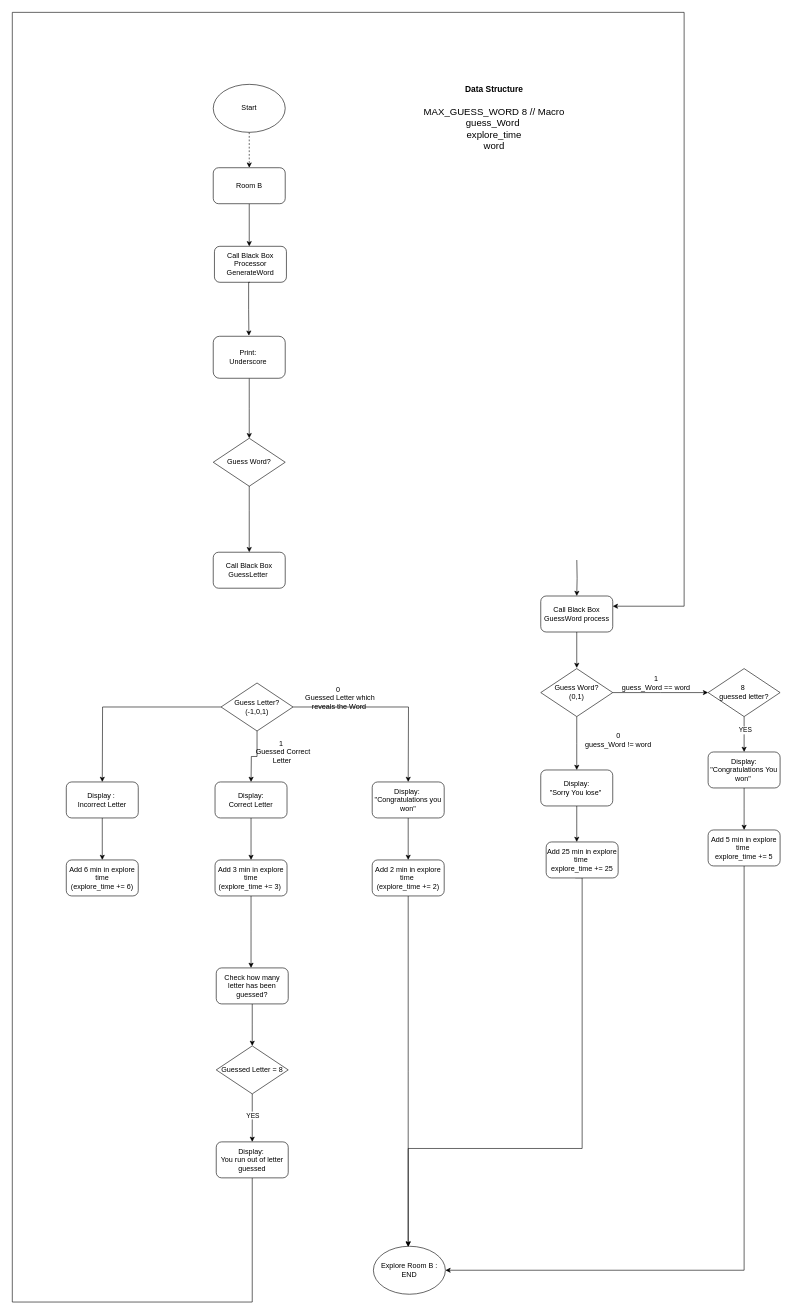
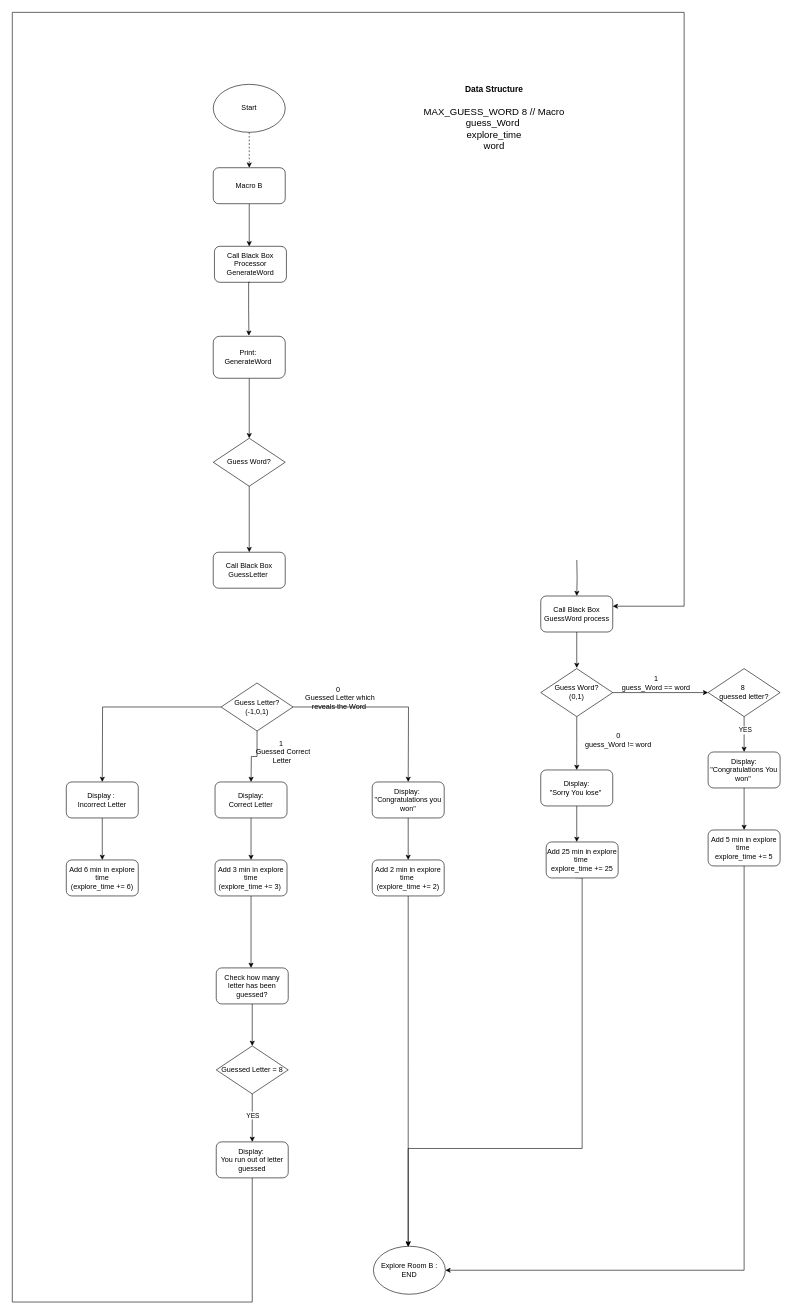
- <mxCell id="5" value="Room B" style="rounded=1;whiteSpace=wrap;html=1;" vertex="1" parent="1"><mxGeometry x="355" y="279" width="120" height="60" as="geometry" /></mxCell>
+ <mxCell id="5" value="Macro B" style="rounded=1;whiteSpace=wrap;html=1;" vertex="1" parent="1"><mxGeometry x="355" y="279" width="120" height="60" as="geometry" /></mxCell>
- <mxCell id="8" value="Print:&amp;nbsp;&lt;div&gt;Underscore&amp;nbsp;&lt;/div&gt;" style="rounded=1;whiteSpace=wrap;html=1;" vertex="1" parent="1"><mxGeometry x="355" y="560" width="120" height="70" as="geometry" /></mxCell>
+ <mxCell id="8" value="Print:&amp;nbsp;&lt;div&gt;GenerateWord&amp;nbsp;&lt;/div&gt;" style="rounded=1;whiteSpace=wrap;html=1;" vertex="1" parent="1"><mxGeometry x="355" y="560" width="120" height="70" as="geometry" /></mxCell>
